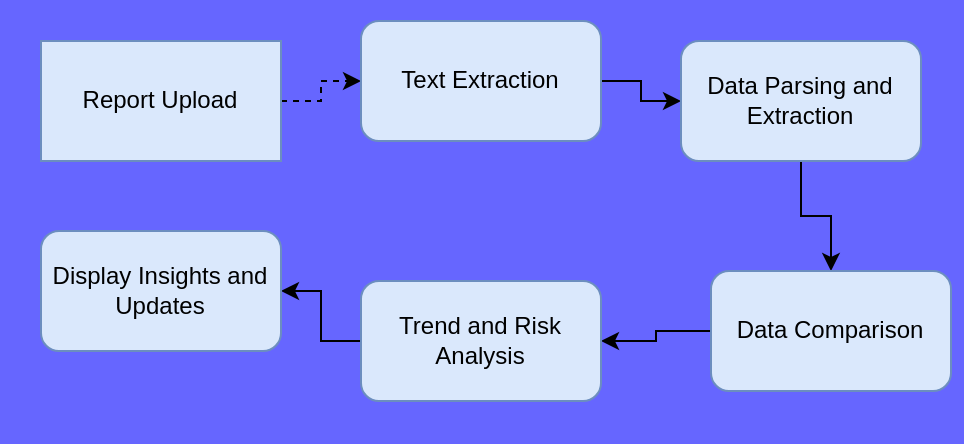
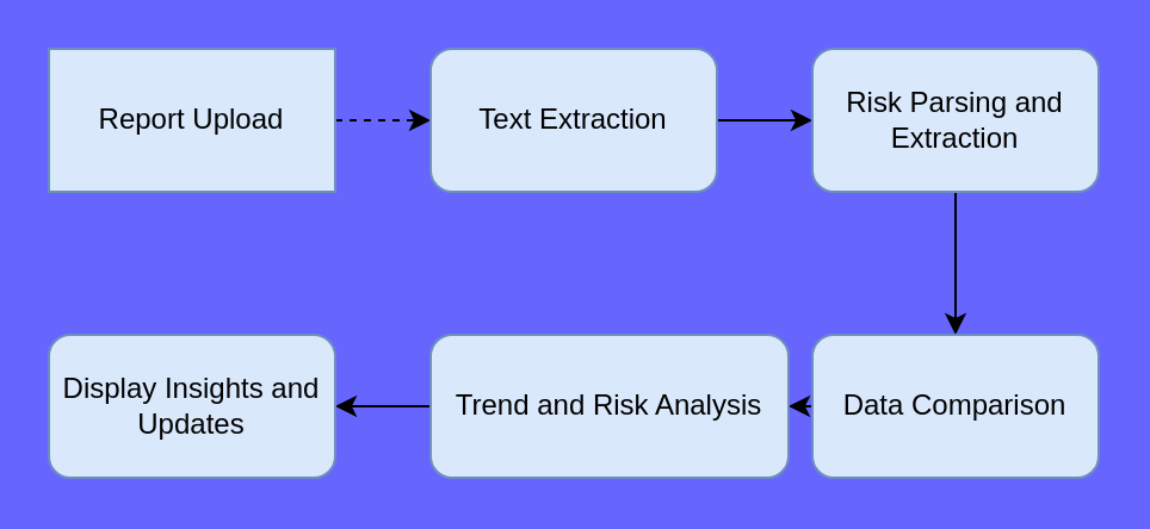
- <mxCell id="5" value="Text Extraction" style="rounded=1;whiteSpace=wrap;html=1;fillColor=#dae8fc;strokeColor=#6c8ebf;" vertex="1" parent="1"><mxGeometry x="180" y="10" width="120" height="60" as="geometry" /></mxCell>
+ <mxCell id="5" value="Text Extraction" style="rounded=1;whiteSpace=wrap;html=1;fillColor=#dae8fc;strokeColor=#6c8ebf;" vertex="1" parent="1"><mxGeometry x="180" y="20" width="120" height="60" as="geometry" /></mxCell>
- <mxCell id="7" value="Data Parsing and Extraction" style="rounded=1;whiteSpace=wrap;html=1;fillColor=#dae8fc;strokeColor=#6c8ebf;" vertex="1" parent="1"><mxGeometry x="340" y="20" width="120" height="60" as="geometry" /></mxCell>
+ <mxCell id="7" value="Risk Parsing and Extraction" style="rounded=1;whiteSpace=wrap;html=1;fillColor=#dae8fc;strokeColor=#6c8ebf;" vertex="1" parent="1"><mxGeometry x="340" y="20" width="120" height="60" as="geometry" /></mxCell>
- <mxCell id="12" value="&lt;div&gt;&lt;span style=&quot;background-color: initial;&quot;&gt;Display Insights and Updates&lt;/span&gt;&lt;/div&gt;" style="rounded=1;whiteSpace=wrap;html=1;fillColor=#dae8fc;strokeColor=#6c8ebf;" vertex="1" parent="1"><mxGeometry x="20" y="115" width="120" height="60" as="geometry" /></mxCell>
+ <mxCell id="12" value="&lt;div&gt;&lt;span style=&quot;background-color: initial;&quot;&gt;Display Insights and Updates&lt;/span&gt;&lt;/div&gt;" style="rounded=1;whiteSpace=wrap;html=1;fillColor=#dae8fc;strokeColor=#6c8ebf;" vertex="1" parent="1"><mxGeometry x="20" y="140" width="120" height="60" as="geometry" /></mxCell>
- <mxCell id="9" value="Data Comparison" style="rounded=1;whiteSpace=wrap;html=1;fillColor=#dae8fc;strokeColor=#6c8ebf;" vertex="1" parent="1"><mxGeometry x="355" y="135" width="120" height="60" as="geometry" /></mxCell>
+ <mxCell id="9" value="Data Comparison" style="rounded=1;whiteSpace=wrap;html=1;fillColor=#dae8fc;strokeColor=#6c8ebf;" vertex="1" parent="1"><mxGeometry x="340" y="140" width="120" height="60" as="geometry" /></mxCell>
- <mxCell id="11" value="Trend and Risk Analysis" style="rounded=1;whiteSpace=wrap;html=1;fillColor=#dae8fc;strokeColor=#6c8ebf;" vertex="1" parent="1"><mxGeometry x="180" y="140" width="120" height="60" as="geometry" /></mxCell>
+ <mxCell id="11" value="Trend and Risk Analysis" style="rounded=1;whiteSpace=wrap;html=1;fillColor=#dae8fc;strokeColor=#6c8ebf;" vertex="1" parent="1"><mxGeometry x="180" y="140" width="150" height="60" as="geometry" /></mxCell>
